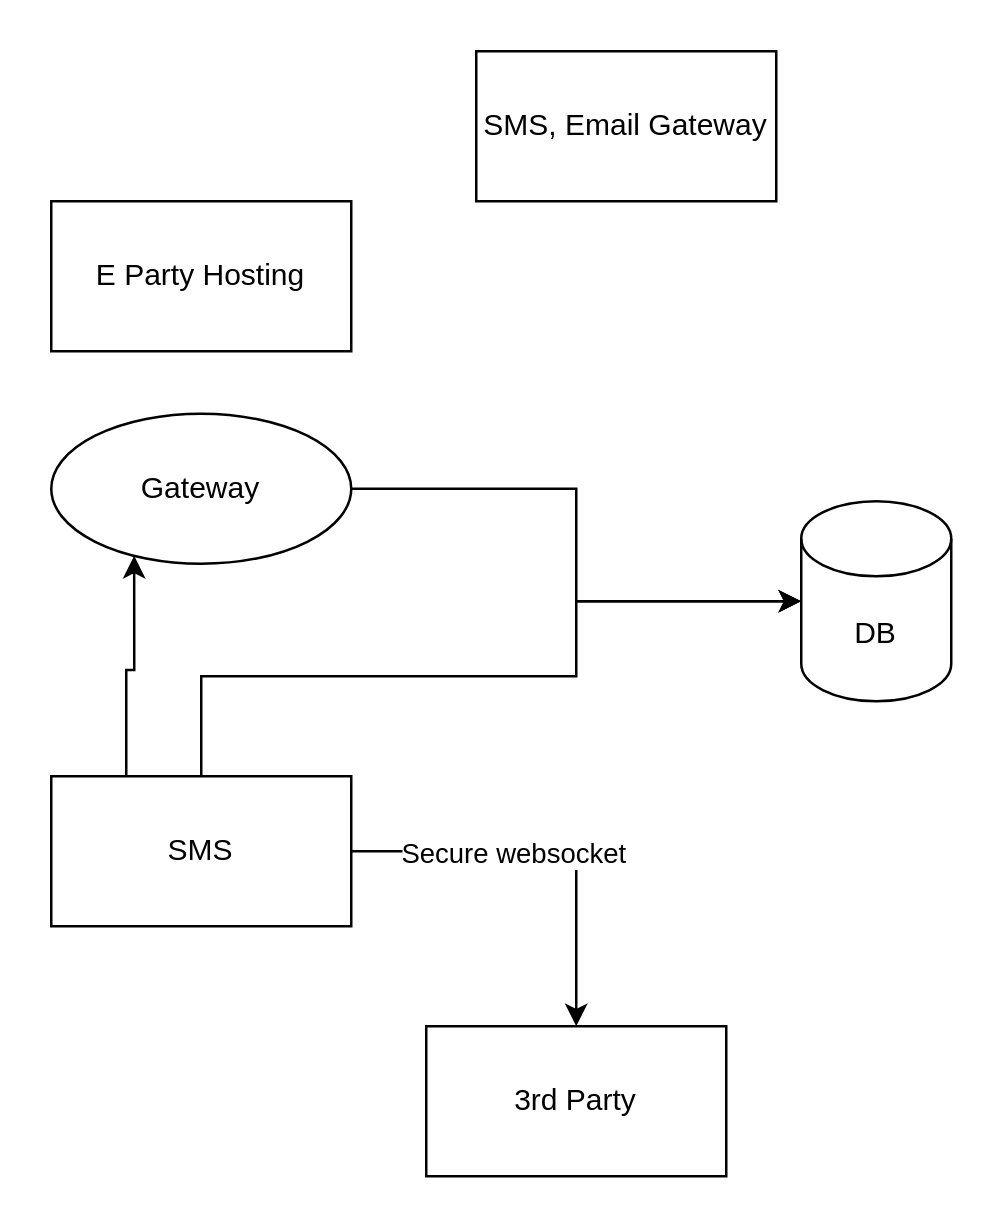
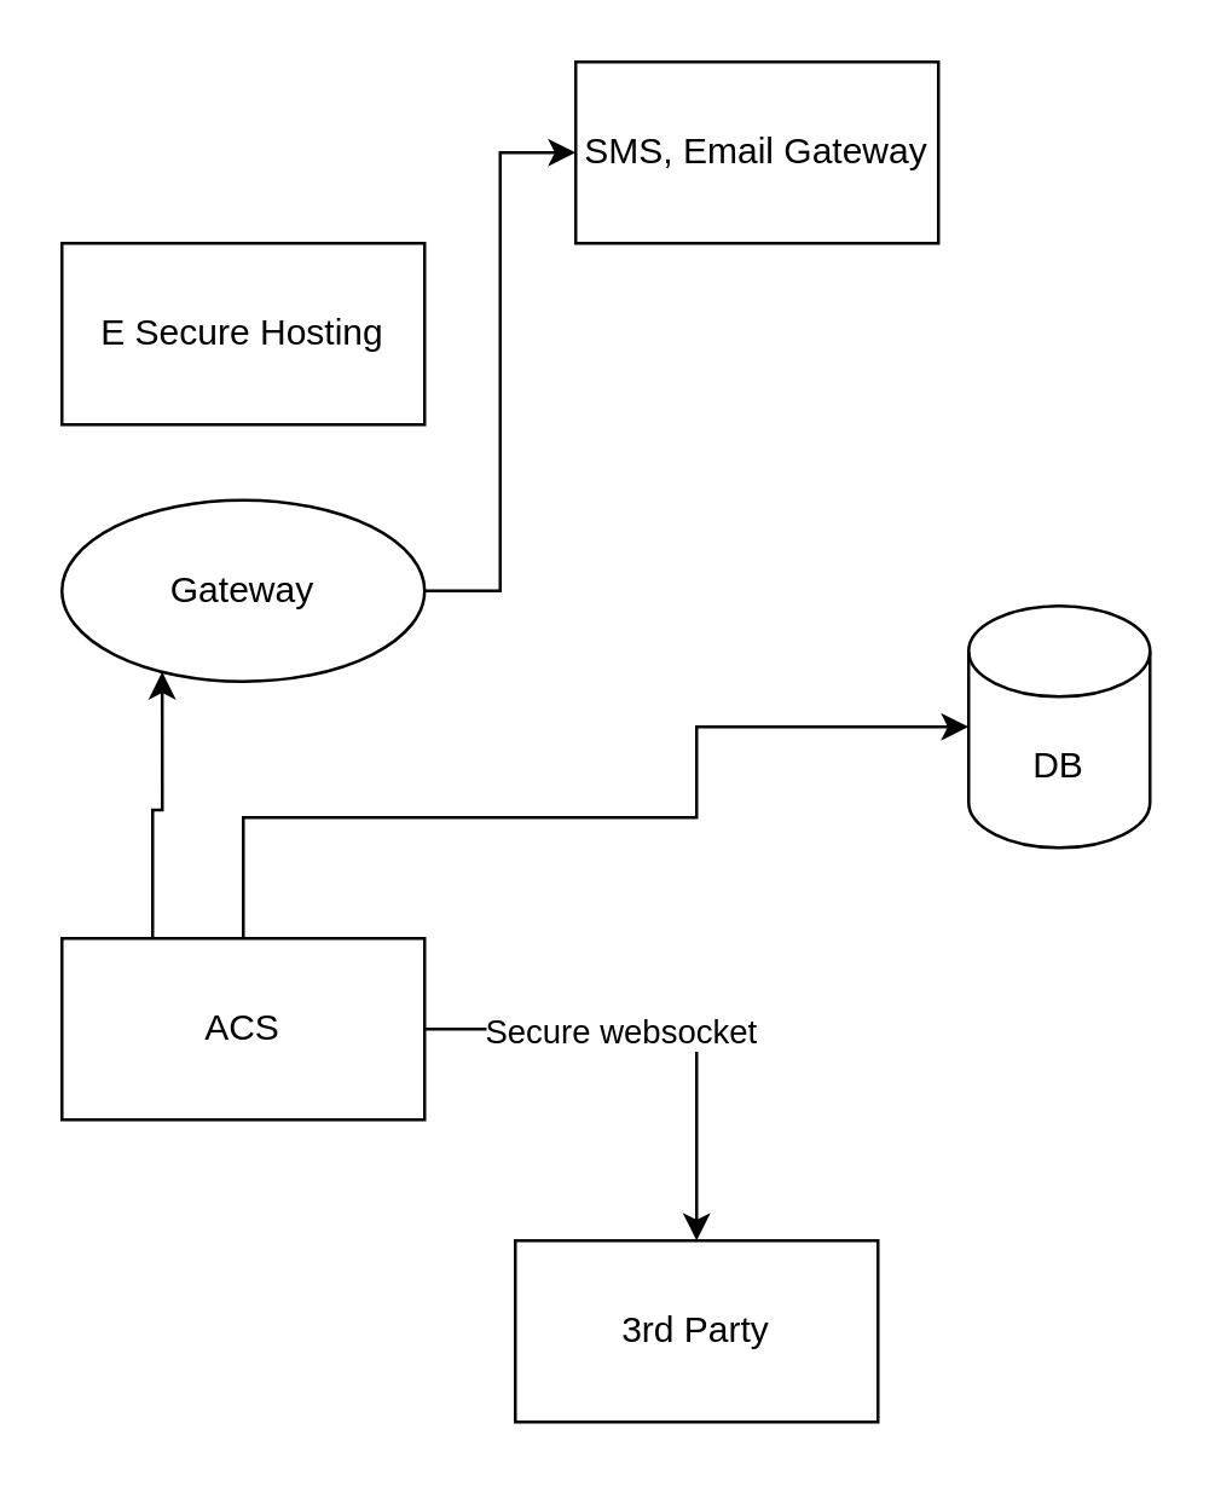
- <mxCell id="11" value="E Party Hosting" style="rounded=0;whiteSpace=wrap;html=1;" vertex="1" parent="1"><mxGeometry x="20" y="80" width="120" height="60" as="geometry" /></mxCell>
+ <mxCell id="11" value="E Secure Hosting" style="rounded=0;whiteSpace=wrap;html=1;" vertex="1" parent="1"><mxGeometry x="20" y="80" width="120" height="60" as="geometry" /></mxCell>
- <mxCell id="2" style="edgeStyle=orthogonalEdgeStyle;rounded=0;orthogonalLoop=1;jettySize=auto;html=1;" edge="1" parent="1" source="3" target="4"><mxGeometry relative="1" as="geometry" /></mxCell>
+ <mxCell id="2" style="edgeStyle=orthogonalEdgeStyle;rounded=0;orthogonalLoop=1;jettySize=auto;html=1;entryX=0;entryY=0.5;entryDx=0;entryDy=0;" edge="1" parent="1" source="3" target="12"><mxGeometry relative="1" as="geometry" /></mxCell>
- <mxCell id="9" value="SMS" style="rounded=0;whiteSpace=wrap;html=1;" parent="1" vertex="1"><mxGeometry x="20" y="310" width="120" height="60" as="geometry" /></mxCell>
+ <mxCell id="9" value="ACS" style="rounded=0;whiteSpace=wrap;html=1;" parent="1" vertex="1"><mxGeometry x="20" y="310" width="120" height="60" as="geometry" /></mxCell>
